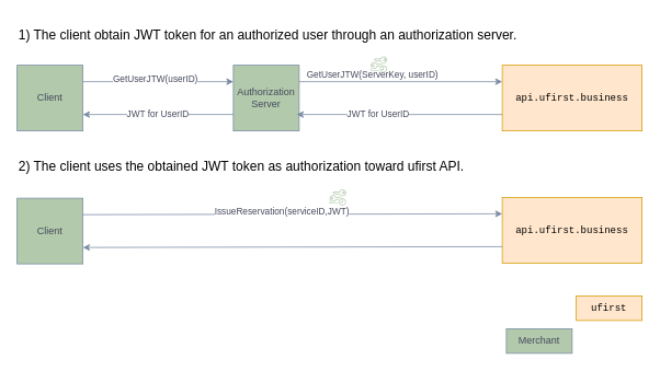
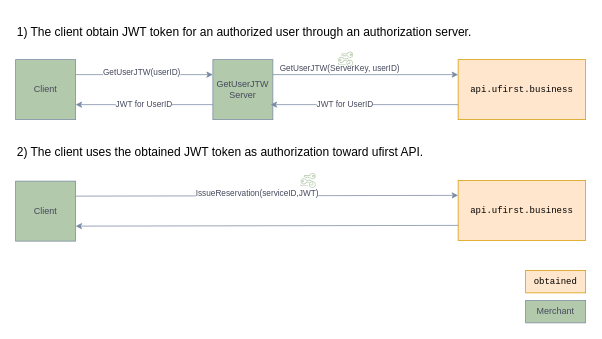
- <mxCell id="8" value="Authorization Server" style="whiteSpace=wrap;html=1;aspect=fixed;fillColor=#B2C9AB;strokeColor=#788AA3;fontColor=#46495D;" parent="1" vertex="1"><mxGeometry x="283" y="79" width="80" height="80" as="geometry" /></mxCell>
+ <mxCell id="8" value="GetUserJTW Server" style="whiteSpace=wrap;html=1;aspect=fixed;fillColor=#B2C9AB;strokeColor=#788AA3;fontColor=#46495D;" parent="1" vertex="1"><mxGeometry x="283" y="79" width="80" height="80" as="geometry" /></mxCell>
- <mxCell id="21" value="&lt;span style=&quot;font-family: &amp;#34;courier new&amp;#34;&quot;&gt;ufirst&lt;/span&gt;" style="whiteSpace=wrap;html=1;fillColor=#ffe6cc;strokeColor=#d79b00;" vertex="1" parent="1"><mxGeometry x="700" y="360" width="80" height="30" as="geometry" /></mxCell>
+ <mxCell id="21" value="&lt;span style=&quot;font-family: &amp;#34;courier new&amp;#34;&quot;&gt;obtained&lt;/span&gt;" style="whiteSpace=wrap;html=1;fillColor=#ffe6cc;strokeColor=#d79b00;" vertex="1" parent="1"><mxGeometry x="700" y="360" width="80" height="30" as="geometry" /></mxCell>
- <mxCell id="22" value="Merchant" style="whiteSpace=wrap;html=1;fillColor=#B2C9AB;strokeColor=#788AA3;fontColor=#46495D;" vertex="1" parent="1"><mxGeometry x="615" y="400" width="80" height="30" as="geometry" /></mxCell>
+ <mxCell id="22" value="Merchant" style="whiteSpace=wrap;html=1;fillColor=#B2C9AB;strokeColor=#788AA3;fontColor=#46495D;" vertex="1" parent="1"><mxGeometry x="700" y="400" width="80" height="30" as="geometry" /></mxCell>
